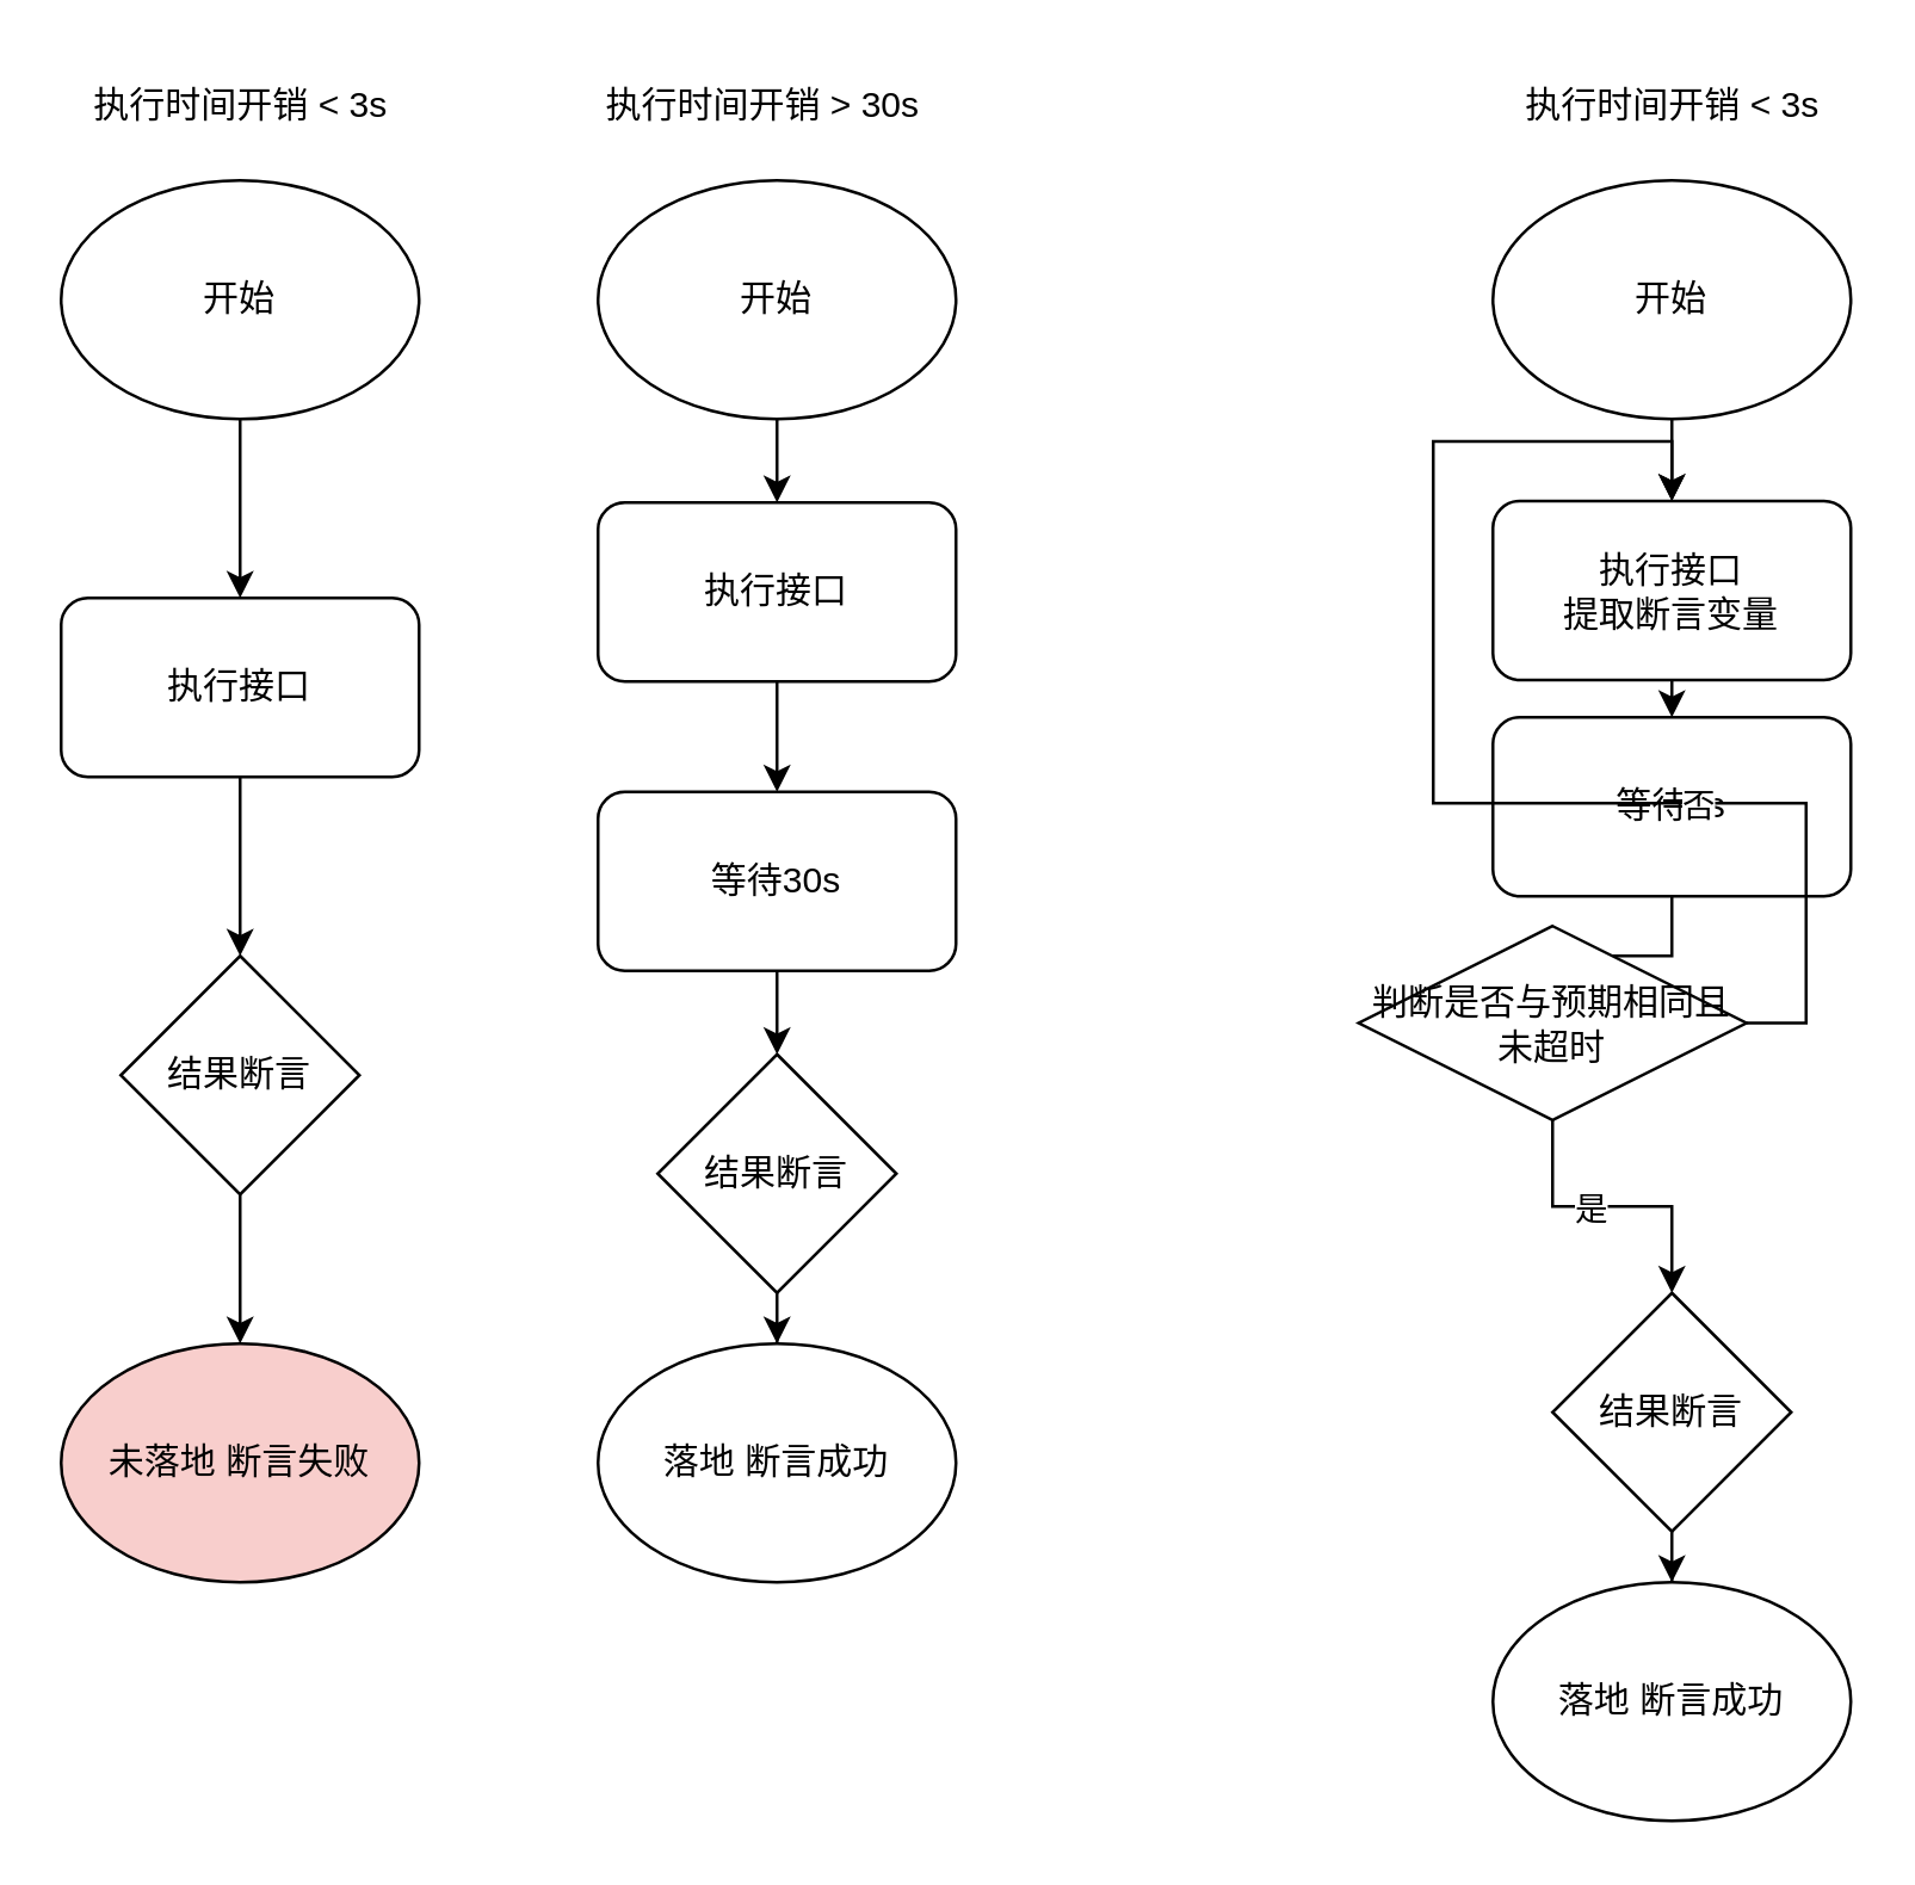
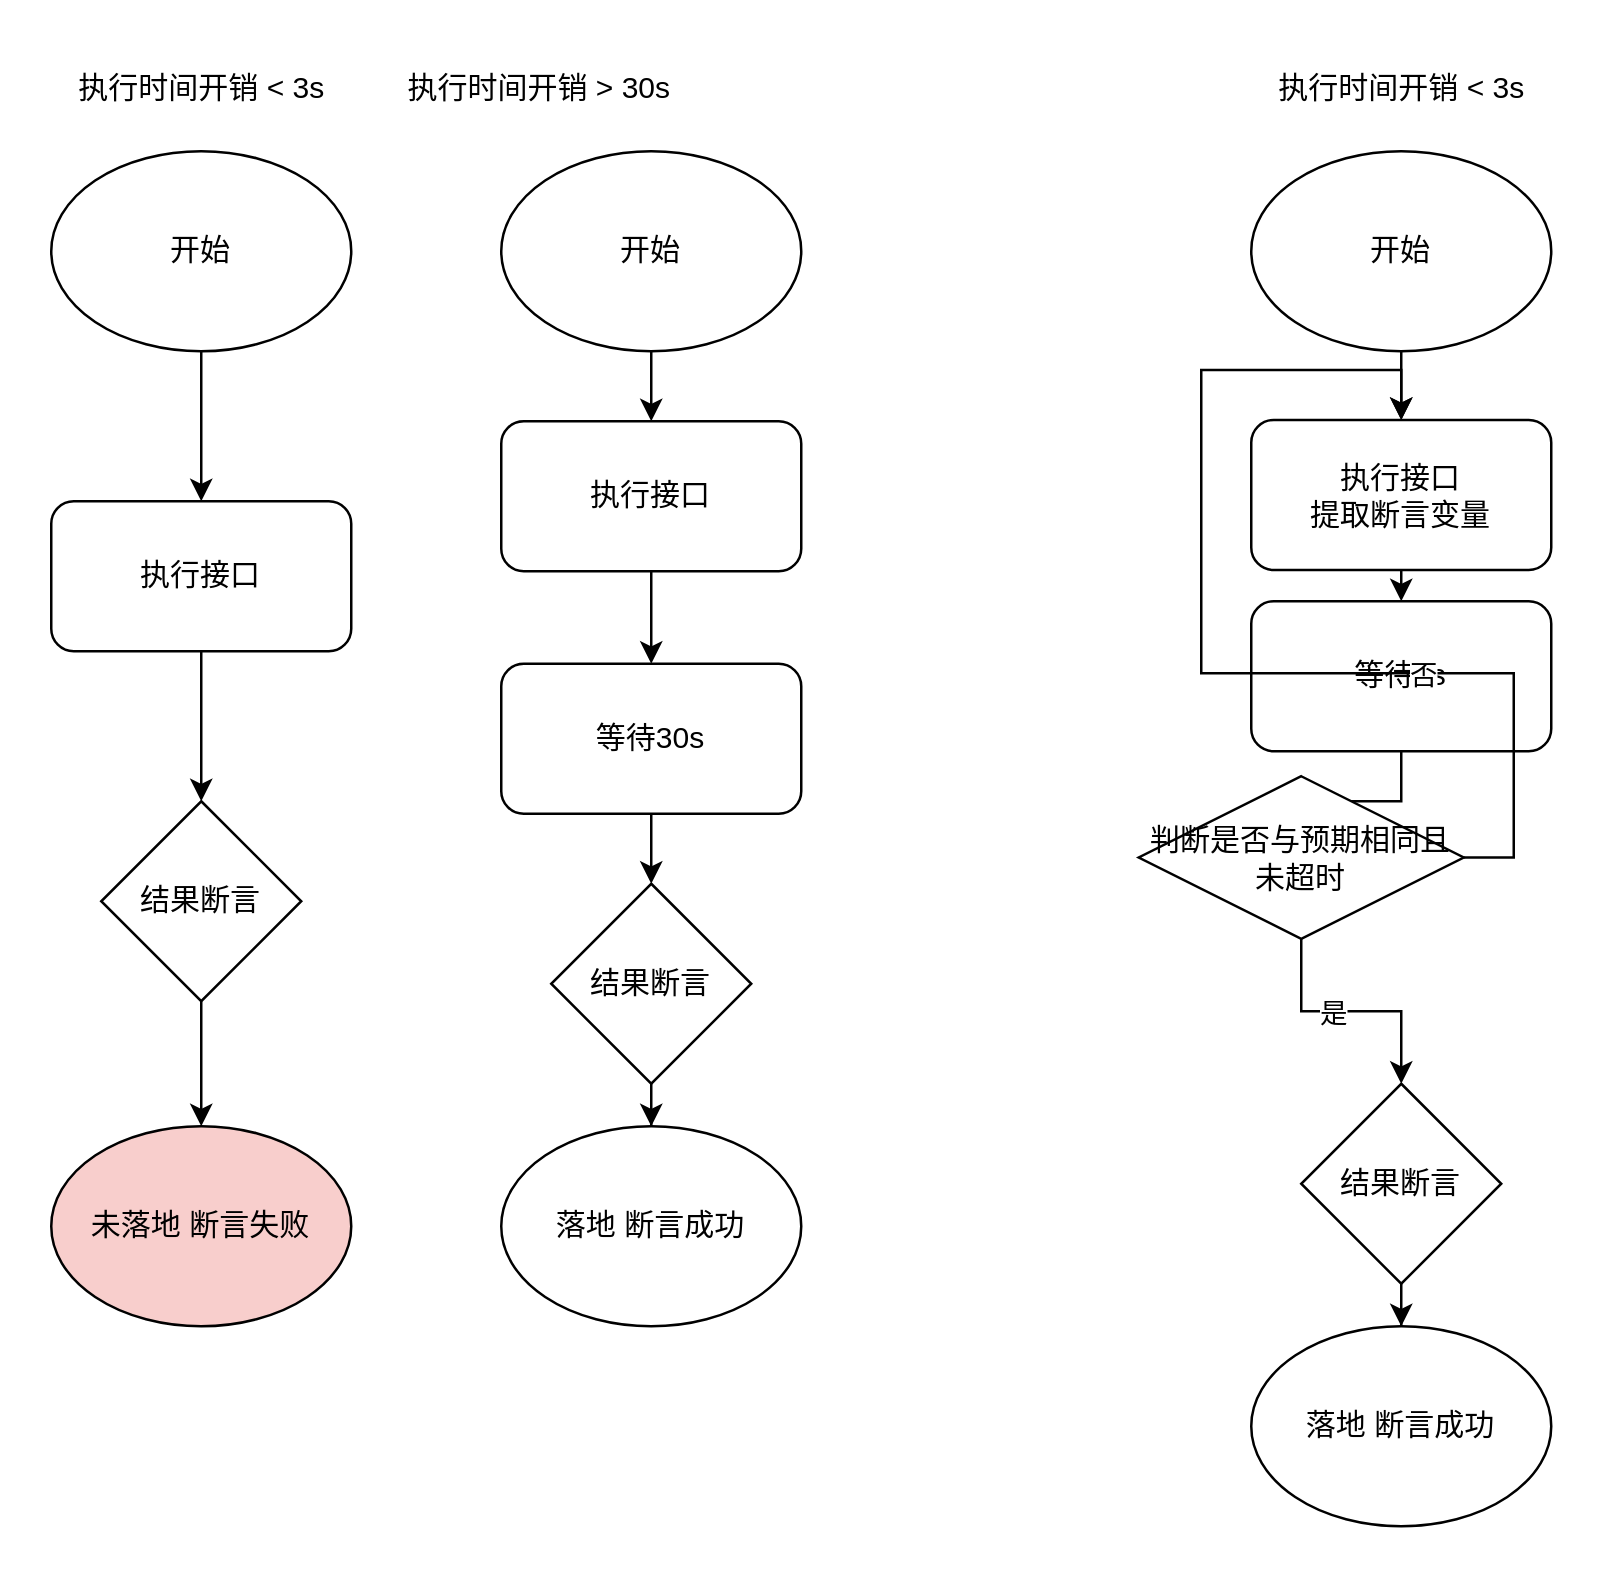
- <mxCell id="19" value="执行时间开销 &amp;gt; 30s" style="text;html=1;align=center;verticalAlign=middle;resizable=0;points=[];autosize=1;strokeColor=none;fillColor=none;" vertex="1" parent="1"><mxGeometry x="190" y="20" width="130" height="30" as="geometry" /></mxCell>
+ <mxCell id="19" value="执行时间开销 &amp;gt; 30s" style="text;html=1;align=center;verticalAlign=middle;resizable=0;points=[];autosize=1;strokeColor=none;fillColor=none;" vertex="1" parent="1"><mxGeometry x="150" y="20" width="130" height="30" as="geometry" /></mxCell>
